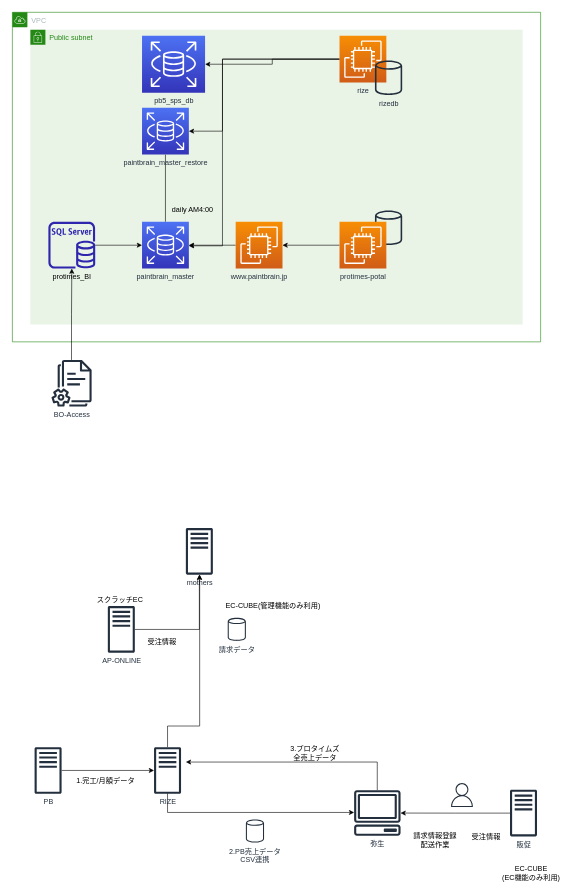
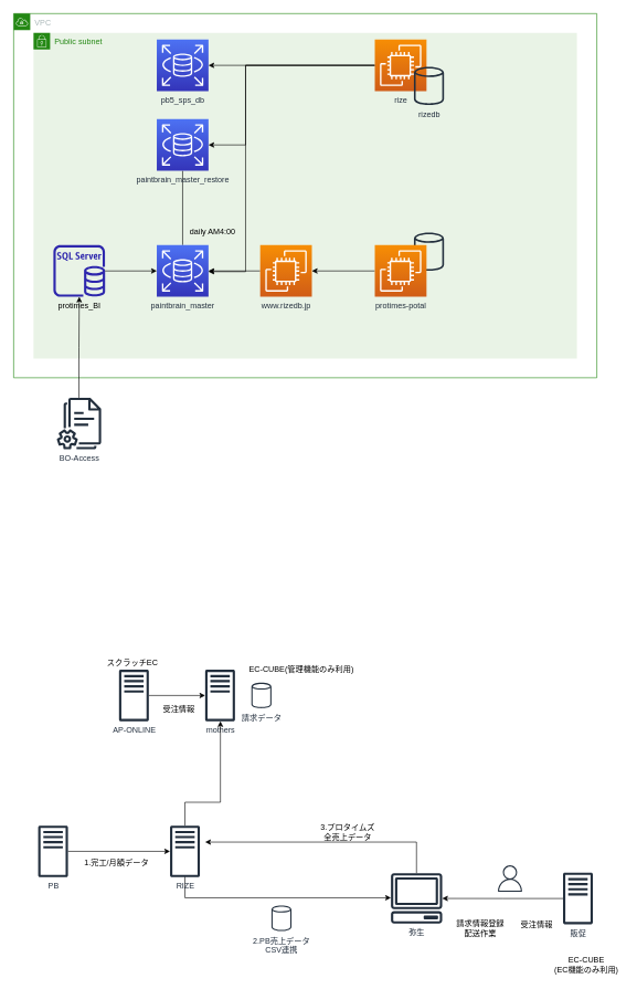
- <mxCell id="12" value="pb5_sps_db" style="sketch=0;points=[[0,0,0],[0.25,0,0],[0.5,0,0],[0.75,0,0],[1,0,0],[0,1,0],[0.25,1,0],[0.5,1,0],[0.75,1,0],[1,1,0],[0,0.25,0],[0,0.5,0],[0,0.75,0],[1,0.25,0],[1,0.5,0],[1,0.75,0]];outlineConnect=0;fontColor=#232F3E;gradientColor=#4D72F3;gradientDirection=north;fillColor=#3334B9;strokeColor=#ffffff;dashed=0;verticalLabelPosition=bottom;verticalAlign=top;align=center;html=1;fontSize=12;fontStyle=0;aspect=fixed;shape=mxgraph.aws4.resourceIcon;resIcon=mxgraph.aws4.rds;" vertex="1" parent="3"><mxGeometry x="186" y="10" width="105" height="95" as="geometry" /></mxCell>
+ <mxCell id="12" value="pb5_sps_db" style="sketch=0;points=[[0,0,0],[0.25,0,0],[0.5,0,0],[0.75,0,0],[1,0,0],[0,1,0],[0.25,1,0],[0.5,1,0],[0.75,1,0],[1,1,0],[0,0.25,0],[0,0.5,0],[0,0.75,0],[1,0.25,0],[1,0.5,0],[1,0.75,0]];outlineConnect=0;fontColor=#232F3E;gradientColor=#4D72F3;gradientDirection=north;fillColor=#3334B9;strokeColor=#ffffff;dashed=0;verticalLabelPosition=bottom;verticalAlign=top;align=center;html=1;fontSize=12;fontStyle=0;aspect=fixed;shape=mxgraph.aws4.resourceIcon;resIcon=mxgraph.aws4.rds;" vertex="1" parent="3"><mxGeometry x="186" y="10" width="78" height="78" as="geometry" /></mxCell>
- <mxCell id="7" value="www.paintbrain.jp" style="sketch=0;points=[[0,0,0],[0.25,0,0],[0.5,0,0],[0.75,0,0],[1,0,0],[0,1,0],[0.25,1,0],[0.5,1,0],[0.75,1,0],[1,1,0],[0,0.25,0],[0,0.5,0],[0,0.75,0],[1,0.25,0],[1,0.5,0],[1,0.75,0]];outlineConnect=0;fontColor=#232F3E;gradientColor=#F78E04;gradientDirection=north;fillColor=#D05C17;strokeColor=#ffffff;dashed=0;verticalLabelPosition=bottom;verticalAlign=top;align=center;html=1;fontSize=12;fontStyle=0;aspect=fixed;shape=mxgraph.aws4.resourceIcon;resIcon=mxgraph.aws4.ec2;" vertex="1" parent="3"><mxGeometry x="342" y="320" width="78" height="78" as="geometry" /></mxCell>
+ <mxCell id="7" value="www.rizedb.jp" style="sketch=0;points=[[0,0,0],[0.25,0,0],[0.5,0,0],[0.75,0,0],[1,0,0],[0,1,0],[0.25,1,0],[0.5,1,0],[0.75,1,0],[1,1,0],[0,0.25,0],[0,0.5,0],[0,0.75,0],[1,0.25,0],[1,0.5,0],[1,0.75,0]];outlineConnect=0;fontColor=#232F3E;gradientColor=#F78E04;gradientDirection=north;fillColor=#D05C17;strokeColor=#ffffff;dashed=0;verticalLabelPosition=bottom;verticalAlign=top;align=center;html=1;fontSize=12;fontStyle=0;aspect=fixed;shape=mxgraph.aws4.resourceIcon;resIcon=mxgraph.aws4.ec2;" vertex="1" parent="3"><mxGeometry x="342" y="320" width="78" height="78" as="geometry" /></mxCell>
- <mxCell id="23" value="mothers" style="sketch=0;outlineConnect=0;fontColor=#232F3E;gradientColor=none;fillColor=#232F3D;strokeColor=none;dashed=0;verticalLabelPosition=bottom;verticalAlign=top;align=center;html=1;fontSize=12;fontStyle=0;aspect=fixed;pointerEvents=1;shape=mxgraph.aws4.traditional_server;" vertex="1" parent="1"><mxGeometry x="309" y="879" width="45" height="78" as="geometry" /></mxCell>
+ <mxCell id="23" value="mothers" style="sketch=0;outlineConnect=0;fontColor=#232F3E;gradientColor=none;fillColor=#232F3D;strokeColor=none;dashed=0;verticalLabelPosition=bottom;verticalAlign=top;align=center;html=1;fontSize=12;fontStyle=0;aspect=fixed;pointerEvents=1;shape=mxgraph.aws4.traditional_server;" vertex="1" parent="1"><mxGeometry x="309" y="1009" width="45" height="78" as="geometry" /></mxCell>
